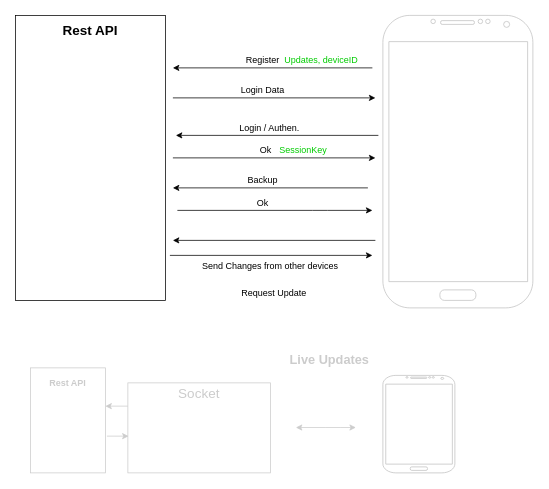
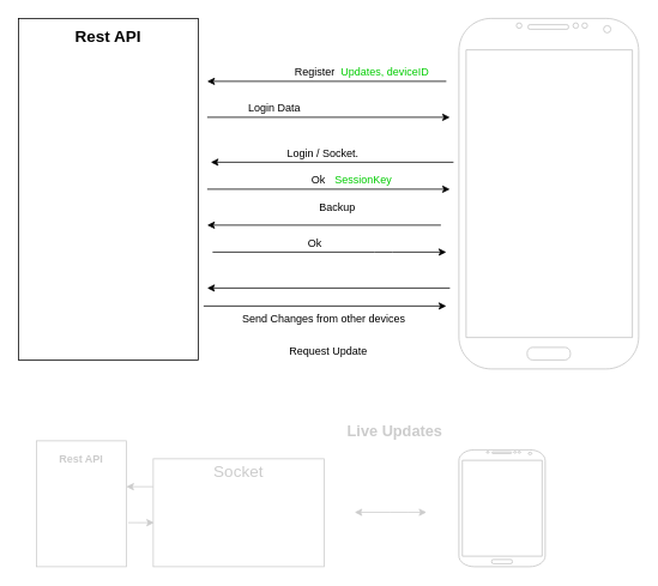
- <mxCell id="6" value="Login Data" style="text;html=1;strokeColor=none;fillColor=none;align=center;verticalAlign=middle;whiteSpace=wrap;rounded=0;" vertex="1" parent="1"><mxGeometry x="310" y="110" width="80" height="20" as="geometry" /></mxCell>
+ <mxCell id="6" value="Login Data" style="text;html=1;strokeColor=none;fillColor=none;align=center;verticalAlign=middle;whiteSpace=wrap;rounded=0;" vertex="1" parent="1"><mxGeometry x="265" y="110" width="80" height="20" as="geometry" /></mxCell>
- <mxCell id="8" value="Login / Authen." style="text;html=1;strokeColor=none;fillColor=none;align=center;verticalAlign=middle;whiteSpace=wrap;rounded=0;" vertex="1" parent="1"><mxGeometry x="304" y="160" width="110" height="20" as="geometry" /></mxCell>
+ <mxCell id="8" value="Login / Socket." style="text;html=1;strokeColor=none;fillColor=none;align=center;verticalAlign=middle;whiteSpace=wrap;rounded=0;" vertex="1" parent="1"><mxGeometry x="304" y="160" width="110" height="20" as="geometry" /></mxCell>
- <mxCell id="14" value="Backup" style="text;html=1;strokeColor=none;fillColor=none;align=center;verticalAlign=middle;whiteSpace=wrap;rounded=0;" vertex="1" parent="1"><mxGeometry x="330" y="230" width="40" height="20" as="geometry" /></mxCell>
+ <mxCell id="14" value="Backup" style="text;html=1;strokeColor=none;fillColor=none;align=center;verticalAlign=middle;whiteSpace=wrap;rounded=0;" vertex="1" parent="1"><mxGeometry x="355" y="220" width="40" height="20" as="geometry" /></mxCell>
